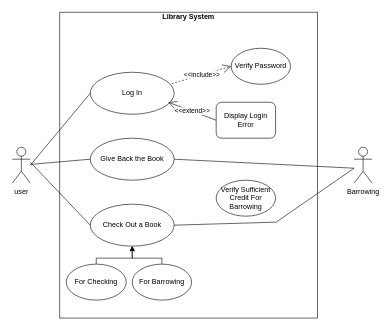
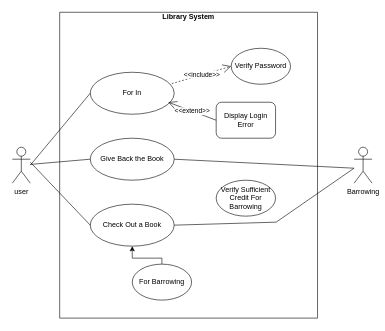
- <mxCell id="4" value="Log In" style="ellipse;whiteSpace=wrap;html=1;" parent="3" vertex="1"><mxGeometry x="51" y="100" width="140" height="70" as="geometry" /></mxCell>
+ <mxCell id="4" value="For In" style="ellipse;whiteSpace=wrap;html=1;" parent="3" vertex="1"><mxGeometry x="51" y="100" width="140" height="70" as="geometry" /></mxCell>
- <mxCell id="11" value="" style="edgeStyle=orthogonalEdgeStyle;rounded=0;orthogonalLoop=1;jettySize=auto;html=1;" parent="3" source="12" target="10" edge="1"><mxGeometry relative="1" as="geometry"><Array as="points"><mxPoint x="61" y="410" /><mxPoint x="121" y="410" /></Array></mxGeometry></mxCell>
- <mxCell id="12" value="For Checking" style="ellipse;whiteSpace=wrap;html=1;" parent="3" vertex="1"><mxGeometry x="11" y="420" width="100" height="60" as="geometry" /></mxCell>
